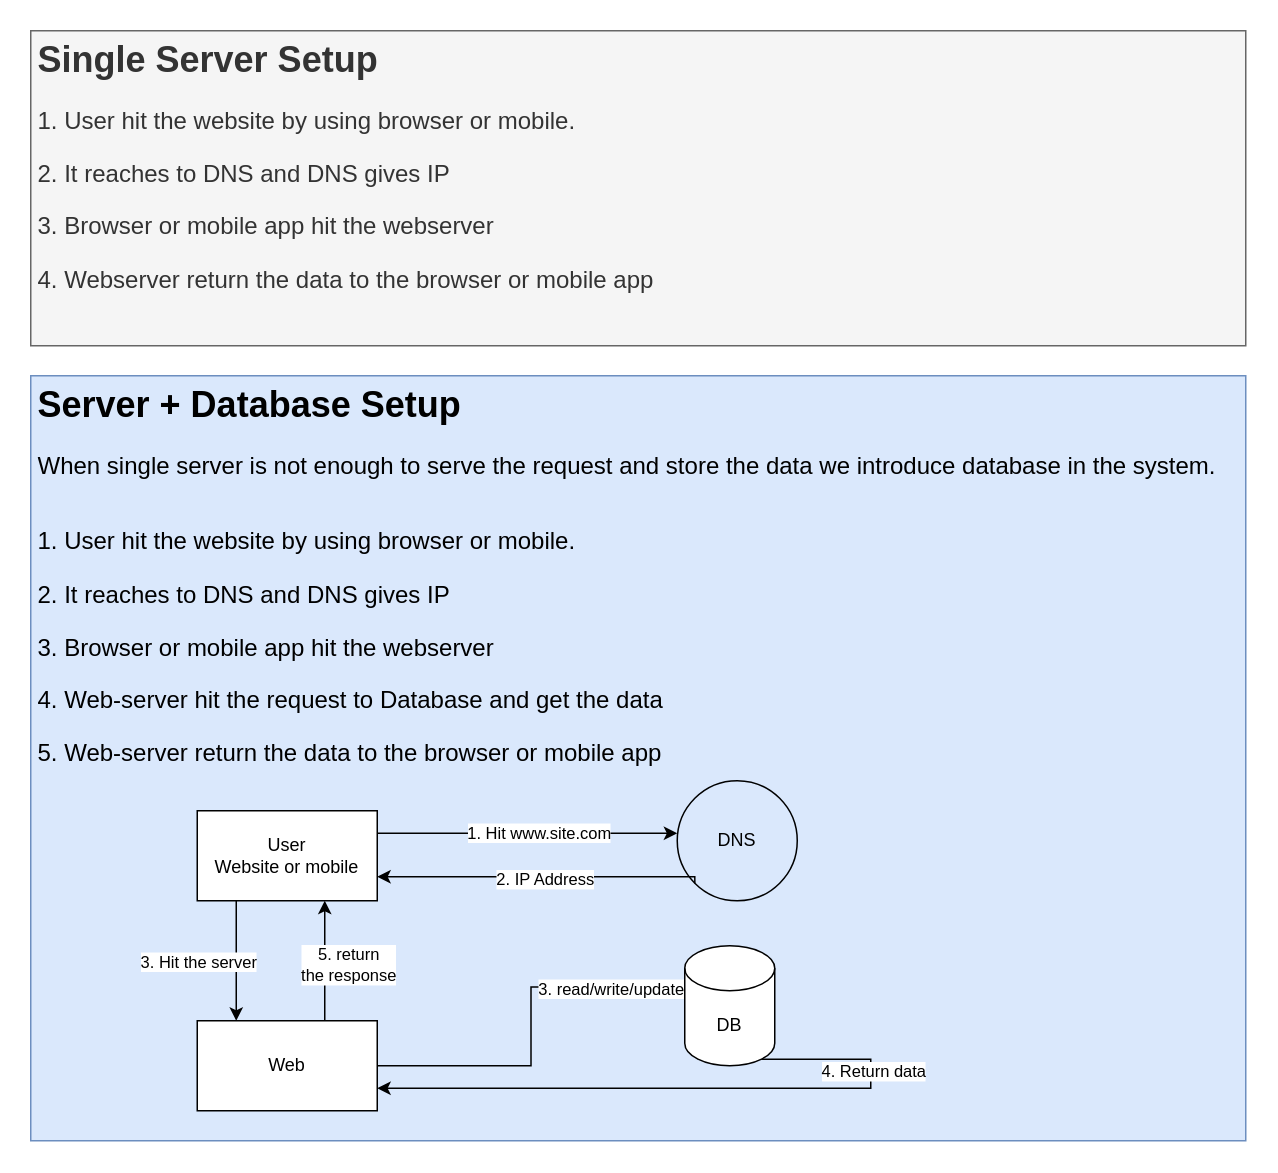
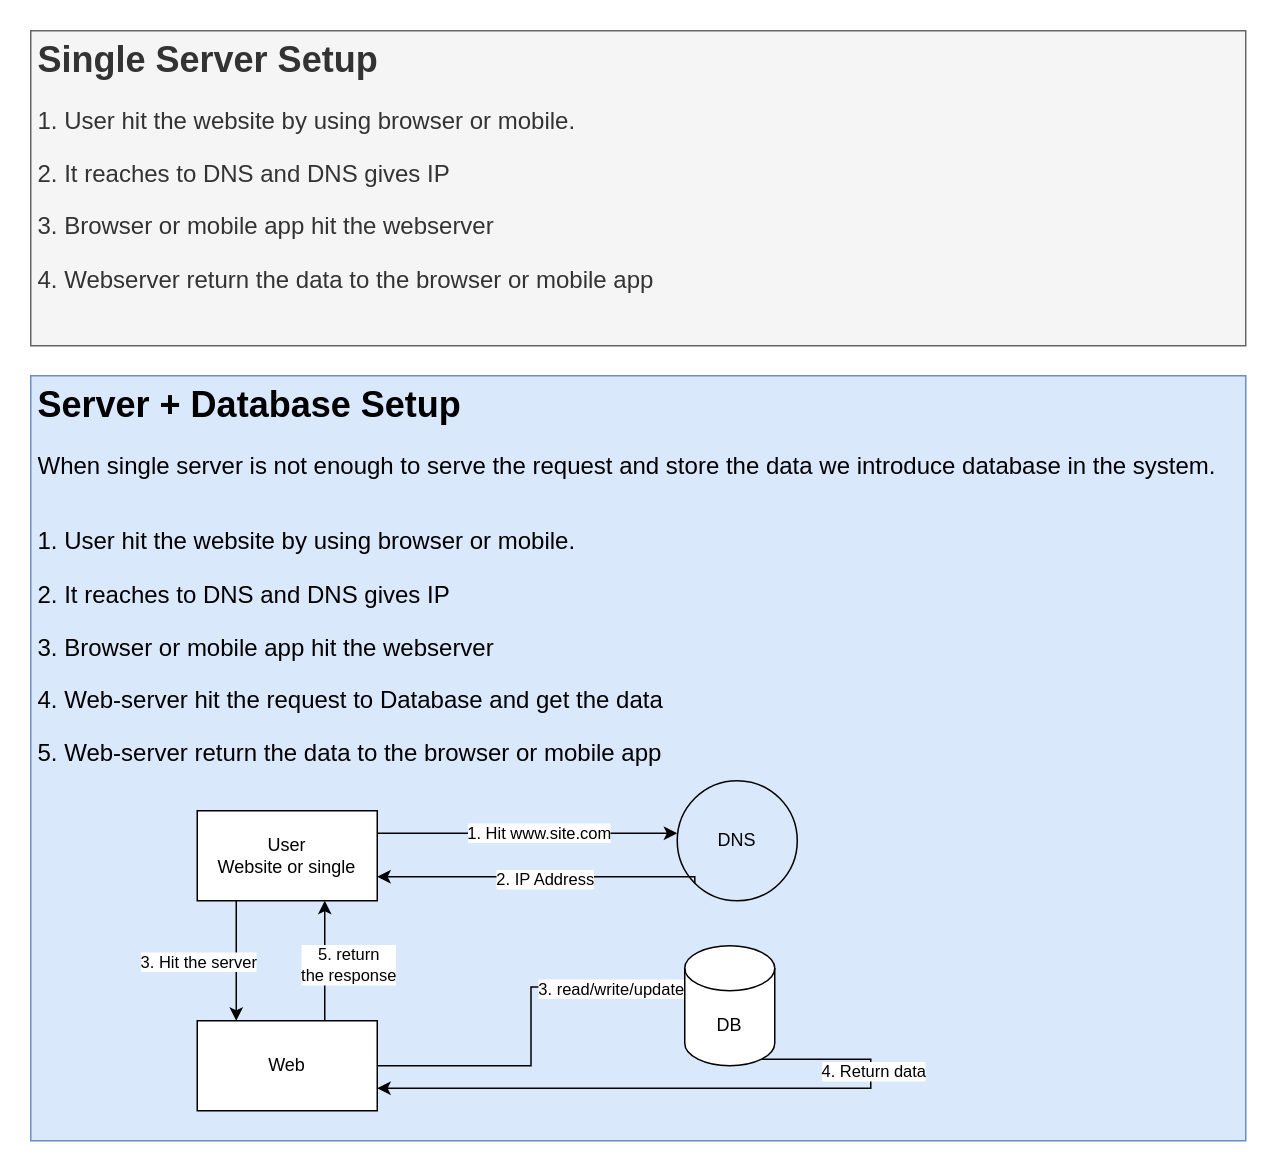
- <mxCell id="6" value="User&lt;br&gt;Website or mobile" style="rounded=0;whiteSpace=wrap;html=1;" vertex="1" parent="1"><mxGeometry x="131" y="540" width="120" height="60" as="geometry" /></mxCell>
+ <mxCell id="6" value="User&lt;br&gt;Website or single" style="rounded=0;whiteSpace=wrap;html=1;" vertex="1" parent="1"><mxGeometry x="131" y="540" width="120" height="60" as="geometry" /></mxCell>
